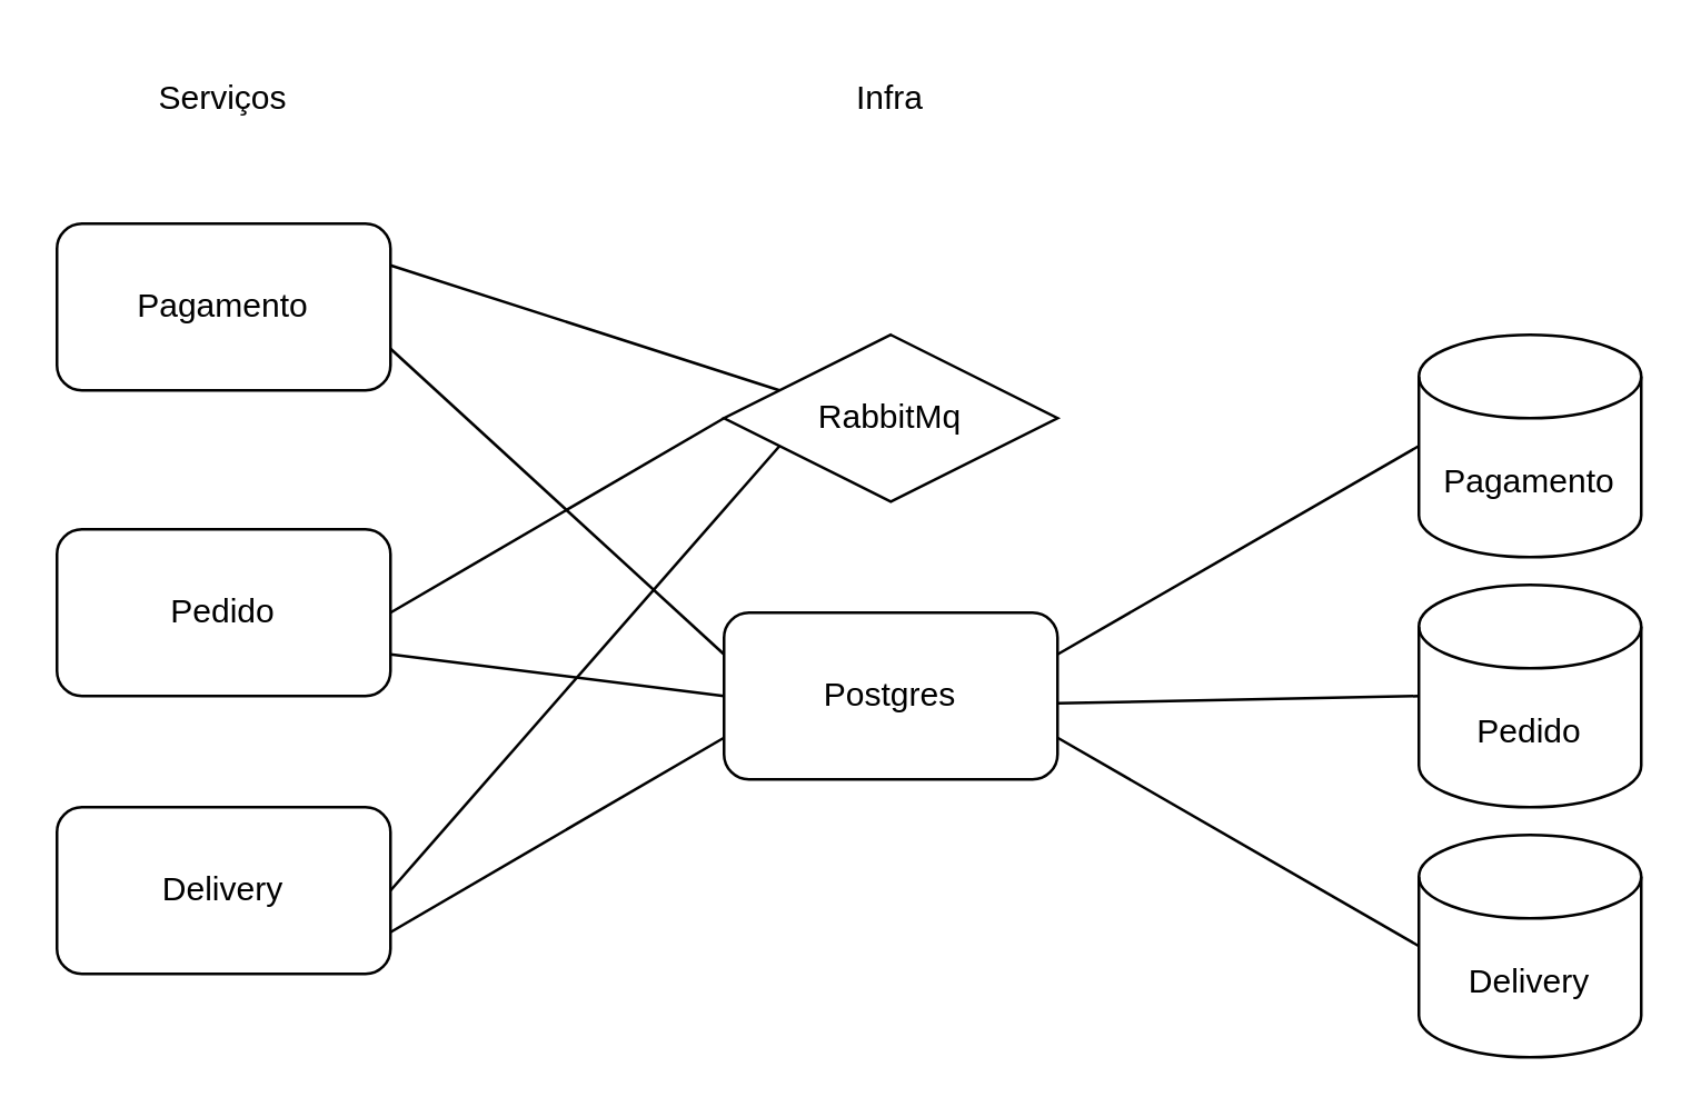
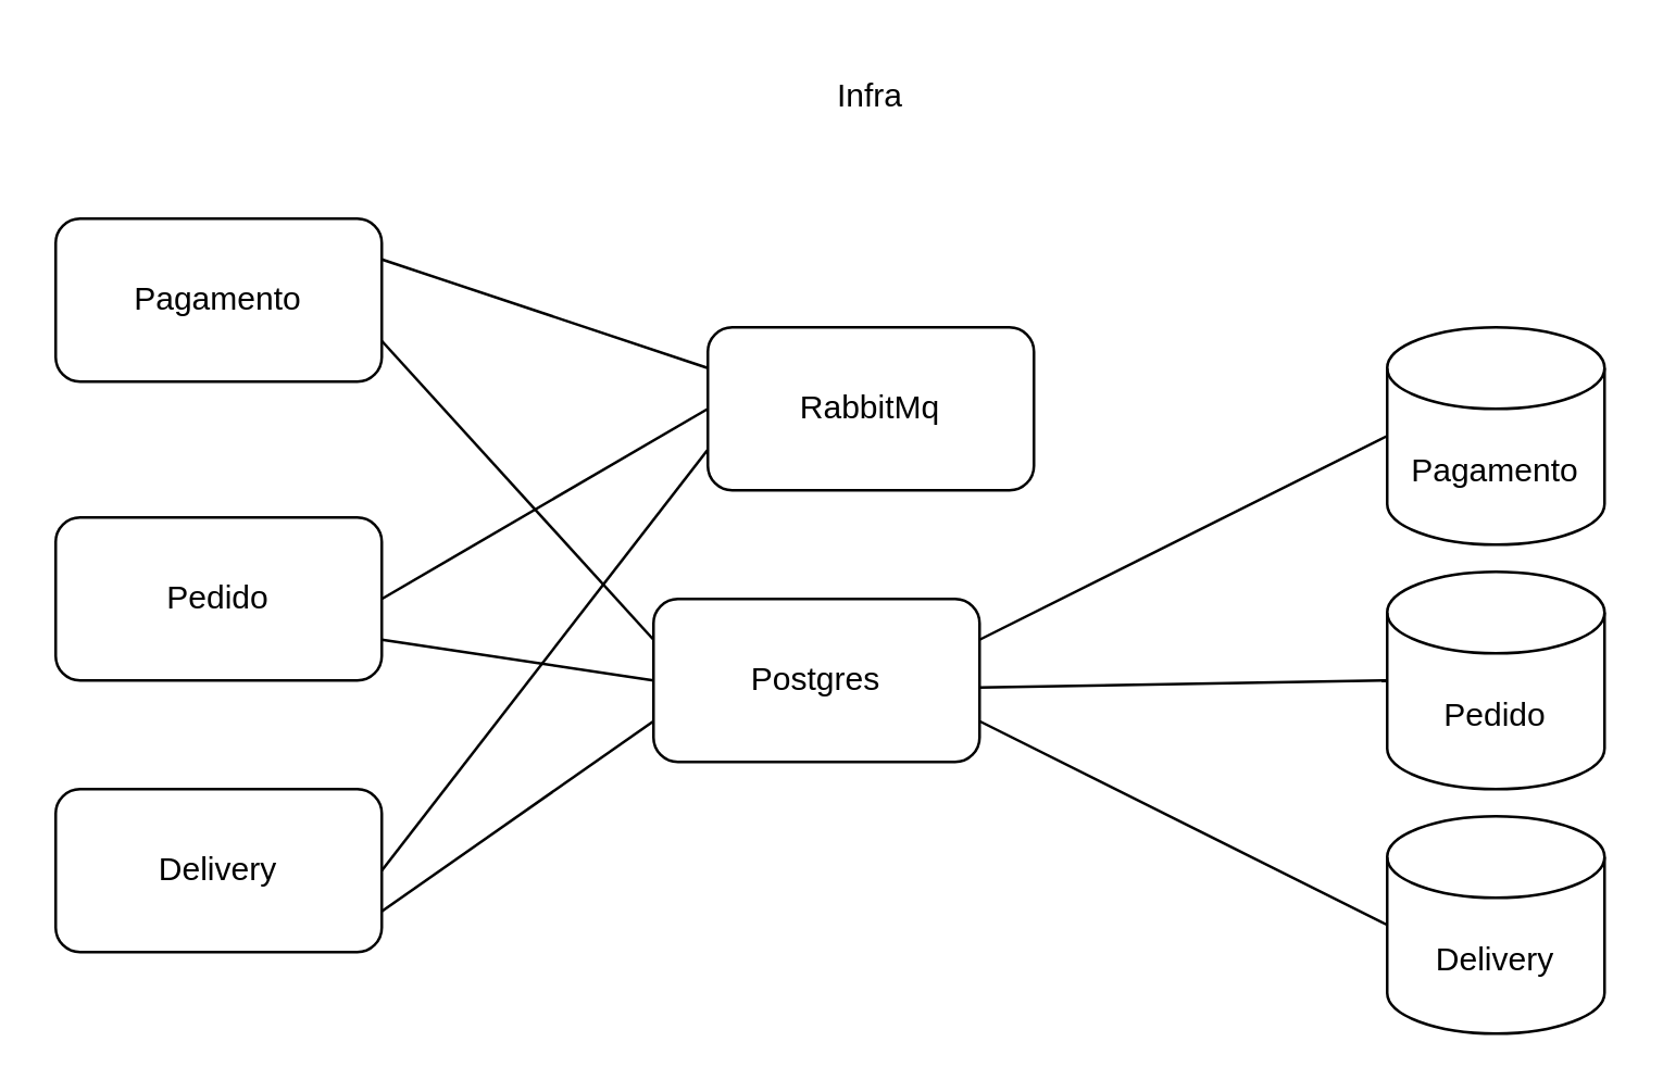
- <mxCell id="6" value="Serviços" style="text;html=1;align=center;verticalAlign=middle;whiteSpace=wrap;rounded=0;" parent="1" vertex="1"><mxGeometry x="50" y="20" width="60" height="30" as="geometry" /></mxCell>
- <mxCell id="7" value="RabbitMq" style="rhombus;whiteSpace=wrap;html=1;" parent="1" vertex="1"><mxGeometry x="260" y="120" width="120" height="60" as="geometry" /></mxCell>
+ <mxCell id="7" value="RabbitMq" style="rounded=1;whiteSpace=wrap;html=1;" parent="1" vertex="1"><mxGeometry x="260" y="120" width="120" height="60" as="geometry" /></mxCell>
- <mxCell id="8" value="Postgres" style="rounded=1;whiteSpace=wrap;html=1;" parent="1" vertex="1"><mxGeometry x="260" y="220" width="120" height="60" as="geometry" /></mxCell>
+ <mxCell id="8" value="Postgres" style="rounded=1;whiteSpace=wrap;html=1;" parent="1" vertex="1"><mxGeometry x="240" y="220" width="120" height="60" as="geometry" /></mxCell>
